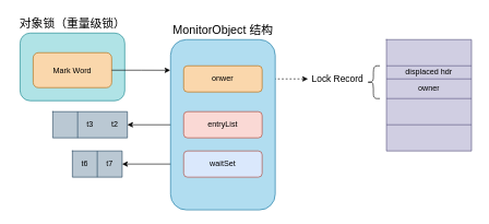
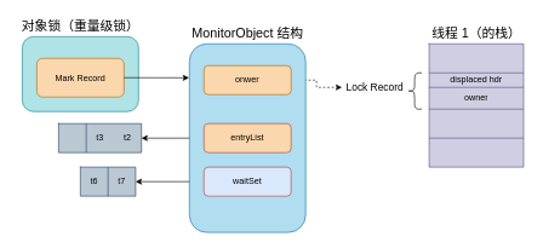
+ <mxCell id="4" value="线程 1（的栈）" style="text;html=1;align=center;verticalAlign=middle;resizable=0;points=[];autosize=1;fontSize=18;" vertex="1" parent="3"><mxGeometry x="115" width="140" height="30" as="geometry" /></mxCell>
- <mxCell id="37" value="Mark Word" style="rounded=1;whiteSpace=wrap;html=1;fillColor=#fad7ac;strokeColor=#b46504;" vertex="1" parent="34"><mxGeometry x="30" y="60" width="120" height="53.33" as="geometry" /></mxCell>
+ <mxCell id="37" value="Mark Record" style="rounded=1;whiteSpace=wrap;html=1;fillColor=#fad7ac;strokeColor=#b46504;" vertex="1" parent="34"><mxGeometry x="30" y="60" width="120" height="53.33" as="geometry" /></mxCell>
- <mxCell id="33" value="onwer" style="rounded=1;whiteSpace=wrap;html=1;fillColor=#fad7ac;strokeColor=#b46504;" vertex="1" parent="18"><mxGeometry x="200" y="70" width="120" height="40" as="geometry" /></mxCell>
+ <mxCell id="33" value="onwer" style="rounded=1;whiteSpace=wrap;html=1;fillColor=#fad7ac;strokeColor=#b46504;" vertex="1" parent="18"><mxGeometry x="200" y="60" width="120" height="40" as="geometry" /></mxCell>
- <mxCell id="32" value="entryList" style="rounded=1;whiteSpace=wrap;html=1;fillColor=#fad9d5;strokeColor=#ae4132;" vertex="1" parent="18"><mxGeometry x="200" y="140" width="120" height="40" as="geometry" /></mxCell>
+ <mxCell id="32" value="entryList" style="rounded=1;whiteSpace=wrap;html=1;fillColor=#fad7ac;strokeColor=#ae4132;" vertex="1" parent="18"><mxGeometry x="200" y="140" width="120" height="40" as="geometry" /></mxCell>
